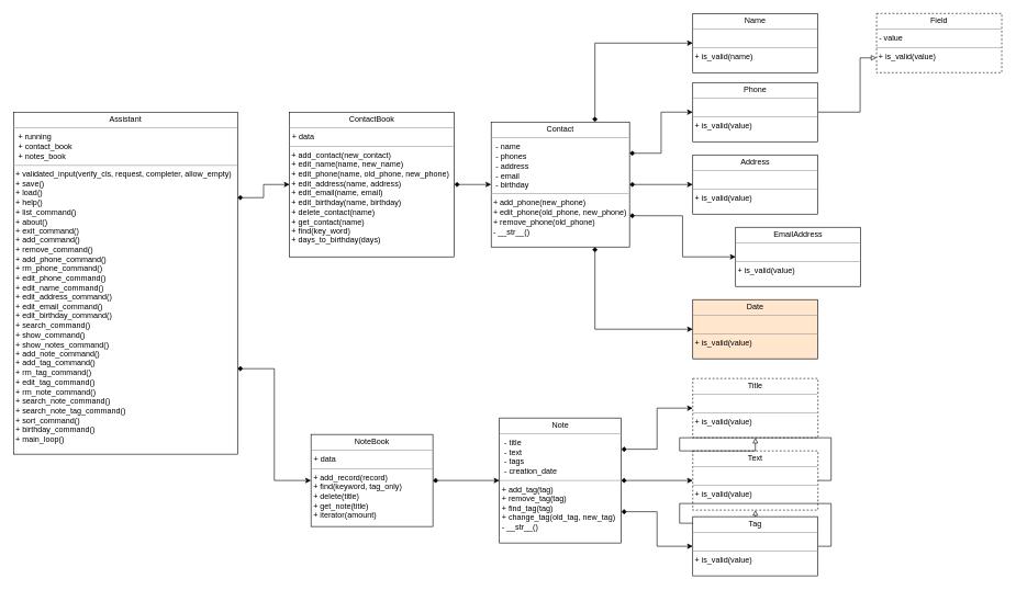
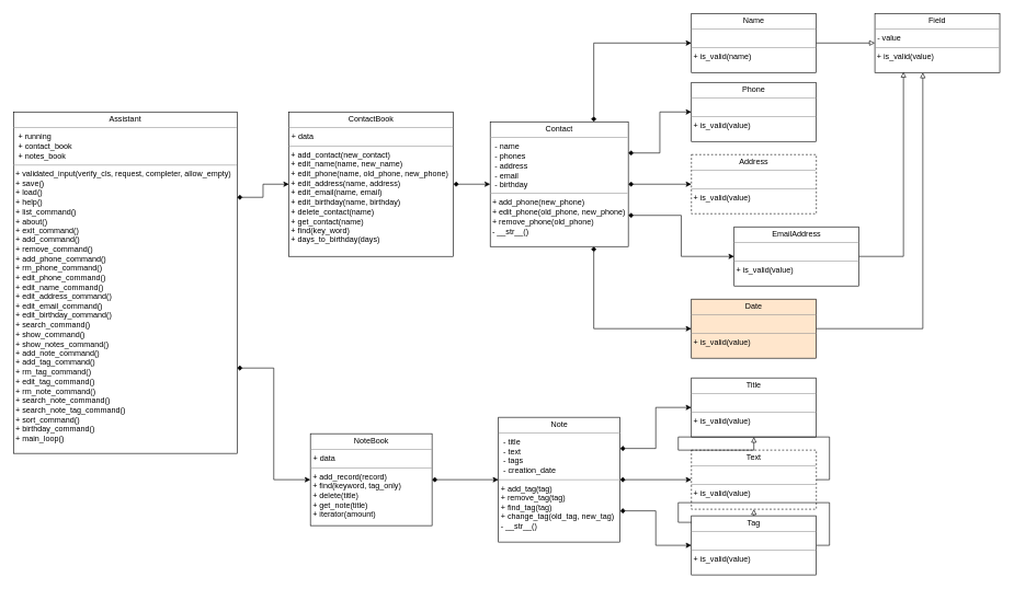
+ <mxCell id="30" style="edgeStyle=orthogonalEdgeStyle;rounded=0;orthogonalLoop=1;jettySize=auto;html=1;exitX=1;exitY=0.5;exitDx=0;exitDy=0;endArrow=block;endFill=0;startArrow=none;startFill=0;" edge="1" parent="1" source="10" target="2"><mxGeometry relative="1" as="geometry" /></mxCell>
- <mxCell id="2" value="&lt;p style=&quot;margin:0px;margin-top:4px;text-align:center;&quot;&gt;Field&lt;/p&gt;&lt;hr size=&quot;1&quot;&gt;&lt;p style=&quot;margin:0px;margin-left:4px;&quot;&gt;- value&lt;br&gt;&lt;/p&gt;&lt;hr size=&quot;1&quot;&gt;&lt;div style=&quot;display: inline-block;&quot;&gt;&amp;nbsp;+ is_valid(value)&lt;/div&gt;&lt;p style=&quot;margin:0px;margin-left:4px;&quot;&gt;&lt;/p&gt;" style="verticalAlign=top;align=left;overflow=fill;fontSize=12;fontFamily=Helvetica;html=1;rounded=0;shadow=0;comic=0;labelBackgroundColor=none;strokeWidth=1;dashed=1;" vertex="1" parent="1"><mxGeometry x="1330" y="20" width="190" height="90" as="geometry" /></mxCell>
+ <mxCell id="2" value="&lt;p style=&quot;margin:0px;margin-top:4px;text-align:center;&quot;&gt;Field&lt;/p&gt;&lt;hr size=&quot;1&quot;&gt;&lt;p style=&quot;margin:0px;margin-left:4px;&quot;&gt;- value&lt;br&gt;&lt;/p&gt;&lt;hr size=&quot;1&quot;&gt;&lt;div style=&quot;display: inline-block;&quot;&gt;&amp;nbsp;+ is_valid(value)&lt;/div&gt;&lt;p style=&quot;margin:0px;margin-left:4px;&quot;&gt;&lt;/p&gt;" style="verticalAlign=top;align=left;overflow=fill;fontSize=12;fontFamily=Helvetica;html=1;rounded=0;shadow=0;comic=0;labelBackgroundColor=none;strokeWidth=1" vertex="1" parent="1"><mxGeometry x="1330" y="20" width="190" height="90" as="geometry" /></mxCell>
- <mxCell id="8" style="edgeStyle=orthogonalEdgeStyle;rounded=0;orthogonalLoop=1;jettySize=auto;html=1;exitX=1;exitY=0.5;exitDx=0;exitDy=0;entryX=0;entryY=0.75;entryDx=0;entryDy=0;endArrow=block;endFill=0;" edge="1" parent="1" source="9" target="2"><mxGeometry relative="1" as="geometry"><Array as="points"><mxPoint x="1305" y="170" /><mxPoint x="1305" y="88" /></Array></mxGeometry></mxCell>
- <mxCell id="3" value="&lt;p style=&quot;margin:0px;margin-top:4px;text-align:center;&quot;&gt;Address&lt;/p&gt;&lt;hr size=&quot;1&quot;&gt;&lt;p style=&quot;margin:0px;margin-left:4px;&quot;&gt;&lt;br&gt;&lt;/p&gt;&lt;hr size=&quot;1&quot;&gt;&lt;div style=&quot;display: inline-block;&quot;&gt;&amp;nbsp;+ is_valid(value)&lt;/div&gt;&lt;p style=&quot;margin:0px;margin-left:4px;&quot;&gt;&lt;/p&gt;" style="verticalAlign=top;align=left;overflow=fill;fontSize=12;fontFamily=Helvetica;html=1;rounded=0;shadow=0;comic=0;labelBackgroundColor=none;strokeWidth=1" vertex="1" parent="1"><mxGeometry x="1051" y="235" width="190" height="90" as="geometry" /></mxCell>
+ <mxCell id="3" value="&lt;p style=&quot;margin:0px;margin-top:4px;text-align:center;&quot;&gt;Address&lt;/p&gt;&lt;hr size=&quot;1&quot;&gt;&lt;p style=&quot;margin:0px;margin-left:4px;&quot;&gt;&lt;br&gt;&lt;/p&gt;&lt;hr size=&quot;1&quot;&gt;&lt;div style=&quot;display: inline-block;&quot;&gt;&amp;nbsp;+ is_valid(value)&lt;/div&gt;&lt;p style=&quot;margin:0px;margin-left:4px;&quot;&gt;&lt;/p&gt;" style="verticalAlign=top;align=left;overflow=fill;fontSize=12;fontFamily=Helvetica;html=1;rounded=0;shadow=0;comic=0;labelBackgroundColor=none;strokeWidth=1;dashed=1;" vertex="1" parent="1"><mxGeometry x="1051" y="235" width="190" height="90" as="geometry" /></mxCell>
+ <mxCell id="33" style="edgeStyle=orthogonalEdgeStyle;rounded=0;orthogonalLoop=1;jettySize=auto;html=1;exitX=1;exitY=0.5;exitDx=0;exitDy=0;endArrow=block;endFill=0;entryX=0.229;entryY=0.989;entryDx=0;entryDy=0;entryPerimeter=0;" edge="1" parent="1" source="11" target="2"><mxGeometry relative="1" as="geometry" /></mxCell>
+ <mxCell id="32" style="edgeStyle=orthogonalEdgeStyle;rounded=0;orthogonalLoop=1;jettySize=auto;html=1;exitX=1;exitY=0.5;exitDx=0;exitDy=0;entryX=0.384;entryY=1;entryDx=0;entryDy=0;endArrow=block;endFill=0;entryPerimeter=0;" edge="1" parent="1" source="12" target="2"><mxGeometry relative="1" as="geometry" /></mxCell>
- <mxCell id="4" value="&lt;p style=&quot;margin:0px;margin-top:4px;text-align:center;&quot;&gt;Title&lt;/p&gt;&lt;hr size=&quot;1&quot;&gt;&lt;p style=&quot;margin:0px;margin-left:4px;&quot;&gt;&lt;br&gt;&lt;/p&gt;&lt;hr size=&quot;1&quot;&gt;&lt;div style=&quot;display: inline-block;&quot;&gt;&amp;nbsp;+ is_valid(value)&lt;/div&gt;&lt;p style=&quot;margin:0px;margin-left:4px;&quot;&gt;&lt;/p&gt;" style="verticalAlign=top;align=left;overflow=fill;fontSize=12;fontFamily=Helvetica;html=1;rounded=0;shadow=0;comic=0;labelBackgroundColor=none;strokeWidth=1;dashed=1;" vertex="1" parent="1"><mxGeometry x="1051" y="575" width="190" height="90" as="geometry" /></mxCell>
+ <mxCell id="4" value="&lt;p style=&quot;margin:0px;margin-top:4px;text-align:center;&quot;&gt;Title&lt;/p&gt;&lt;hr size=&quot;1&quot;&gt;&lt;p style=&quot;margin:0px;margin-left:4px;&quot;&gt;&lt;br&gt;&lt;/p&gt;&lt;hr size=&quot;1&quot;&gt;&lt;div style=&quot;display: inline-block;&quot;&gt;&amp;nbsp;+ is_valid(value)&lt;/div&gt;&lt;p style=&quot;margin:0px;margin-left:4px;&quot;&gt;&lt;/p&gt;" style="verticalAlign=top;align=left;overflow=fill;fontSize=12;fontFamily=Helvetica;html=1;rounded=0;shadow=0;comic=0;labelBackgroundColor=none;strokeWidth=1" vertex="1" parent="1"><mxGeometry x="1051" y="575" width="190" height="90" as="geometry" /></mxCell>
